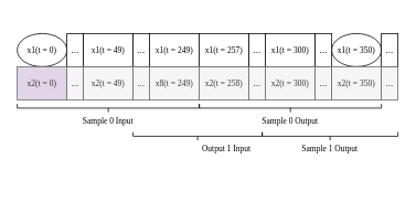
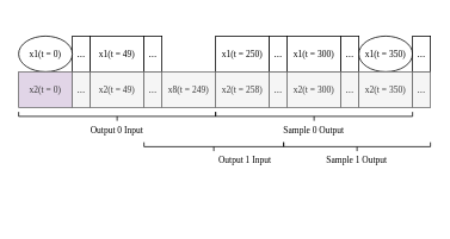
- <mxCell id="6" value="&lt;font style=&quot;font-size: 10px&quot;&gt;x1(t = 249)&lt;/font&gt;" style="rounded=0;whiteSpace=wrap;html=1;fontFamily=Tahoma;" parent="1" vertex="1"><mxGeometry x="180" y="40" width="60" height="40" as="geometry" /></mxCell>
- <mxCell id="3" value="&lt;font style=&quot;font-size: 10px&quot;&gt;x1(t = 257)&lt;/font&gt;" style="rounded=0;whiteSpace=wrap;html=1;fontFamily=Tahoma;" parent="1" vertex="1"><mxGeometry x="240" y="40" width="60" height="40" as="geometry" /></mxCell>
+ <mxCell id="3" value="&lt;font style=&quot;font-size: 10px&quot;&gt;x1(t = 250)&lt;/font&gt;" style="rounded=0;whiteSpace=wrap;html=1;fontFamily=Tahoma;" parent="1" vertex="1"><mxGeometry x="240" y="40" width="60" height="40" as="geometry" /></mxCell>
- <mxCell id="25" value="Sample 0 Input" style="text;html=1;strokeColor=none;fillColor=none;align=center;verticalAlign=middle;whiteSpace=wrap;rounded=0;fontSize=10;fontFamily=Tahoma;" parent="1" vertex="1"><mxGeometry x="94.06" y="130" width="71.87" height="30" as="geometry" /></mxCell>
+ <mxCell id="25" value="Output 0 Input" style="text;html=1;strokeColor=none;fillColor=none;align=center;verticalAlign=middle;whiteSpace=wrap;rounded=0;fontSize=10;fontFamily=Tahoma;" parent="1" vertex="1"><mxGeometry x="94.06" y="130" width="71.87" height="30" as="geometry" /></mxCell>
